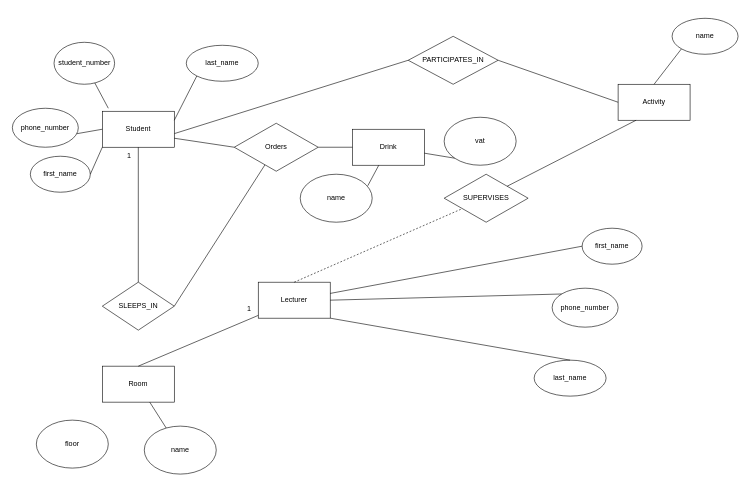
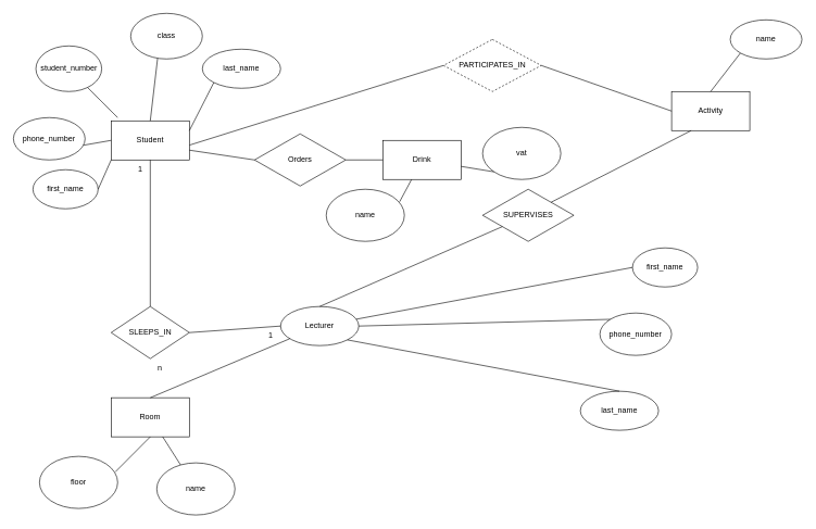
+ <mxCell id="8" value="class" style="ellipse;whiteSpace=wrap;html=1;" vertex="1" parent="1"><mxGeometry x="200" y="20" width="110" height="70" as="geometry" /></mxCell>
- <mxCell id="47" value="PARTICIPATES_IN" style="rhombus;whiteSpace=wrap;html=1;" vertex="1" parent="1"><mxGeometry x="680" y="60" width="150" height="80" as="geometry" /></mxCell>
+ <mxCell id="47" value="PARTICIPATES_IN" style="rhombus;whiteSpace=wrap;html=1;dashed=1;" vertex="1" parent="1"><mxGeometry x="680" y="60" width="150" height="80" as="geometry" /></mxCell>
- <mxCell id="9" value="student_number" style="ellipse;whiteSpace=wrap;html=1;" vertex="1" parent="1"><mxGeometry x="89.5" y="70" width="101" height="70" as="geometry" /></mxCell>
+ <mxCell id="9" value="student_number" style="ellipse;whiteSpace=wrap;html=1;" vertex="1" parent="1"><mxGeometry x="54.5" y="70" width="101" height="70" as="geometry" /></mxCell>
+ <mxCell id="15" value="" style="endArrow=none;html=1;rounded=0;entryX=0.375;entryY=0.988;entryDx=0;entryDy=0;exitX=0.5;exitY=0;exitDx=0;exitDy=0;entryPerimeter=0;" edge="1" parent="1" source="2" target="8"><mxGeometry width="50" height="50" relative="1" as="geometry"><mxPoint x="300" y="280" as="sourcePoint" /><mxPoint x="350" y="230" as="targetPoint" /></mxGeometry></mxCell>
- <mxCell id="38" value="" style="endArrow=none;html=1;rounded=0;exitX=1;exitY=0.5;exitDx=0;exitDy=0;" edge="1" parent="1" source="36" target="40"><mxGeometry width="50" height="50" relative="1" as="geometry"><mxPoint x="560" y="450" as="sourcePoint" /><mxPoint x="610" y="400" as="targetPoint" /></mxGeometry></mxCell>
+ <mxCell id="38" value="" style="endArrow=none;html=1;rounded=0;entryX=0;entryY=0.5;entryDx=0;entryDy=0;exitX=1;exitY=0.5;exitDx=0;exitDy=0;" edge="1" parent="1" source="36" target="26"><mxGeometry width="50" height="50" relative="1" as="geometry"><mxPoint x="560" y="450" as="sourcePoint" /><mxPoint x="610" y="400" as="targetPoint" /></mxGeometry></mxCell>
- <mxCell id="35" value="" style="endArrow=none;html=1;rounded=0;exitX=0.5;exitY=0;exitDx=0;exitDy=0;dashed=1;" edge="1" parent="1" source="26" target="33"><mxGeometry width="50" height="50" relative="1" as="geometry"><mxPoint x="710" y="450" as="sourcePoint" /><mxPoint x="760" y="400" as="targetPoint" /></mxGeometry></mxCell>
+ <mxCell id="35" value="" style="endArrow=none;html=1;rounded=0;exitX=0.5;exitY=0;exitDx=0;exitDy=0;" edge="1" parent="1" source="26" target="33"><mxGeometry width="50" height="50" relative="1" as="geometry"><mxPoint x="710" y="450" as="sourcePoint" /><mxPoint x="760" y="400" as="targetPoint" /></mxGeometry></mxCell>
- <mxCell id="26" value="Lecturer" style="rounded=0;whiteSpace=wrap;html=1;" vertex="1" parent="1"><mxGeometry x="430" y="470" width="120" height="60" as="geometry" /></mxCell>
+ <mxCell id="26" value="Lecturer" style="ellipse;whiteSpace=wrap;html=1;" vertex="1" parent="1"><mxGeometry x="430" y="470" width="120" height="60" as="geometry" /></mxCell>
+ <mxCell id="43" value="n" style="text;html=1;align=center;verticalAlign=middle;whiteSpace=wrap;rounded=0;" vertex="1" parent="1"><mxGeometry x="230" y="550" width="30" height="30" as="geometry" /></mxCell>
+ <mxCell id="20" value="" style="endArrow=none;html=1;rounded=0;exitX=0.5;exitY=1;exitDx=0;exitDy=0;entryX=0.97;entryY=0.298;entryDx=0;entryDy=0;entryPerimeter=0;" edge="1" parent="1" source="4" target="19"><mxGeometry width="50" height="50" relative="1" as="geometry"><mxPoint x="300" y="700" as="sourcePoint" /><mxPoint x="150" y="800" as="targetPoint" /></mxGeometry></mxCell>
